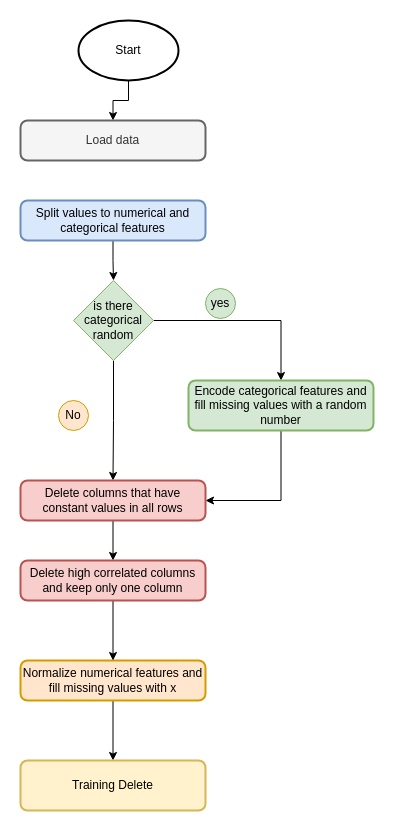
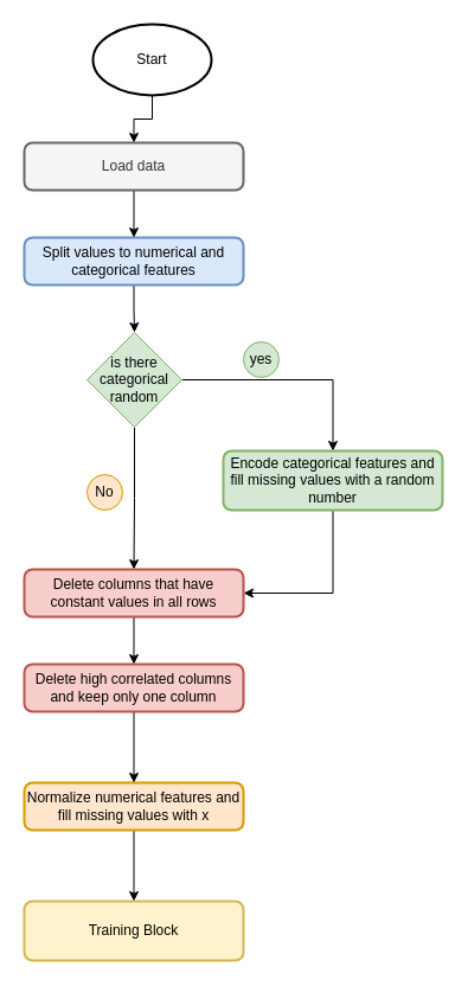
+ <mxCell id="6" value="" style="edgeStyle=orthogonalEdgeStyle;rounded=0;orthogonalLoop=1;jettySize=auto;html=1;" parent="1" source="7" target="5" edge="1"><mxGeometry relative="1" as="geometry" /></mxCell>
- <mxCell id="16" value="No" style="ellipse;whiteSpace=wrap;html=1;aspect=fixed;fillColor=#ffe6cc;strokeColor=#d79b00;" parent="1" vertex="1"><mxGeometry x="58" y="400" width="30" height="30" as="geometry" /></mxCell>
+ <mxCell id="16" value="No" style="ellipse;whiteSpace=wrap;html=1;aspect=fixed;fillColor=#ffe6cc;strokeColor=#d79b00;" parent="1" vertex="1"><mxGeometry x="73" y="400" width="30" height="30" as="geometry" /></mxCell>
- <mxCell id="17" value="Training Delete" style="rounded=1;whiteSpace=wrap;html=1;absoluteArcSize=1;arcSize=14;strokeWidth=2;fillColor=#fff2cc;strokeColor=#d6b656;" parent="1" vertex="1"><mxGeometry x="20" y="760" width="185" height="50" as="geometry" /></mxCell>
+ <mxCell id="17" value="Training Block" style="rounded=1;whiteSpace=wrap;html=1;absoluteArcSize=1;arcSize=14;strokeWidth=2;fillColor=#fff2cc;strokeColor=#d6b656;" parent="1" vertex="1"><mxGeometry x="20" y="760" width="185" height="50" as="geometry" /></mxCell>
